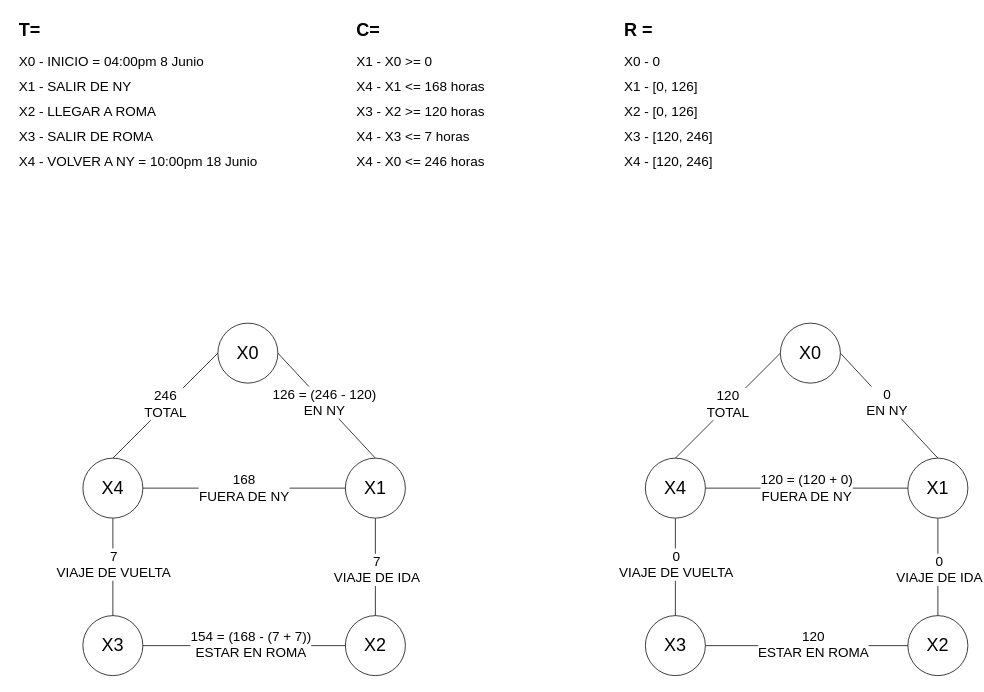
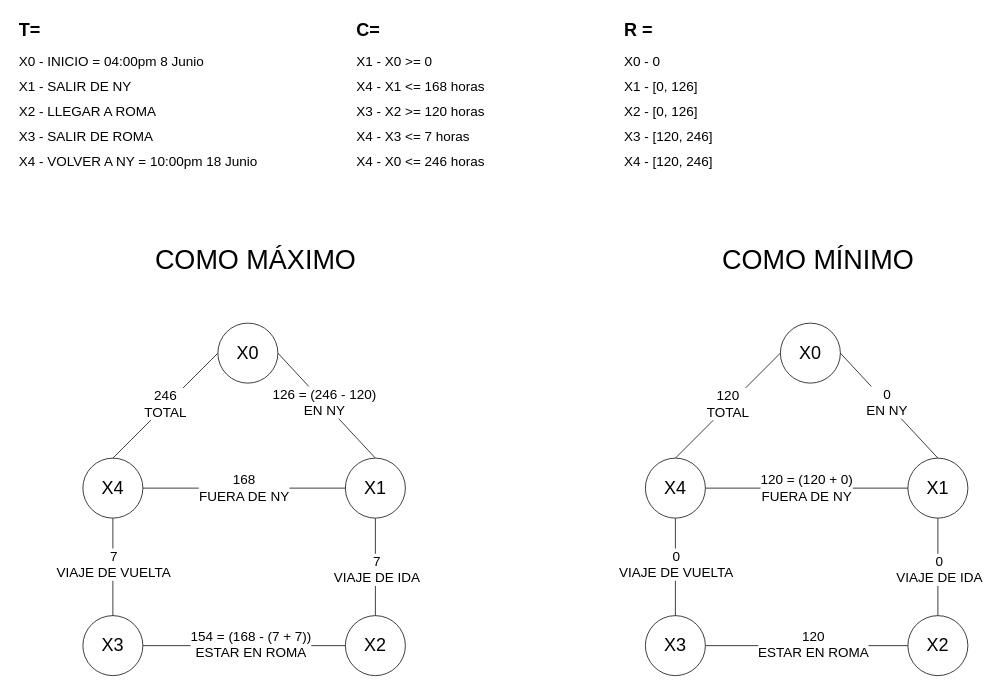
+ <mxCell id="20" value="&lt;font style=&quot;font-size: 36px&quot;&gt;COMO MÁXIMO&lt;/font&gt;" style="text;html=1;align=center;verticalAlign=middle;resizable=0;points=[];autosize=1;" parent="1" vertex="1"><mxGeometry x="200" y="330" width="280" height="30" as="geometry" /></mxCell>
+ <mxCell id="37" value="&lt;font style=&quot;font-size: 36px&quot;&gt;COMO MÍNIMO&lt;/font&gt;" style="text;html=1;align=center;verticalAlign=middle;resizable=0;points=[];autosize=1;" parent="1" vertex="1"><mxGeometry x="955" y="330" width="270" height="30" as="geometry" /></mxCell>
